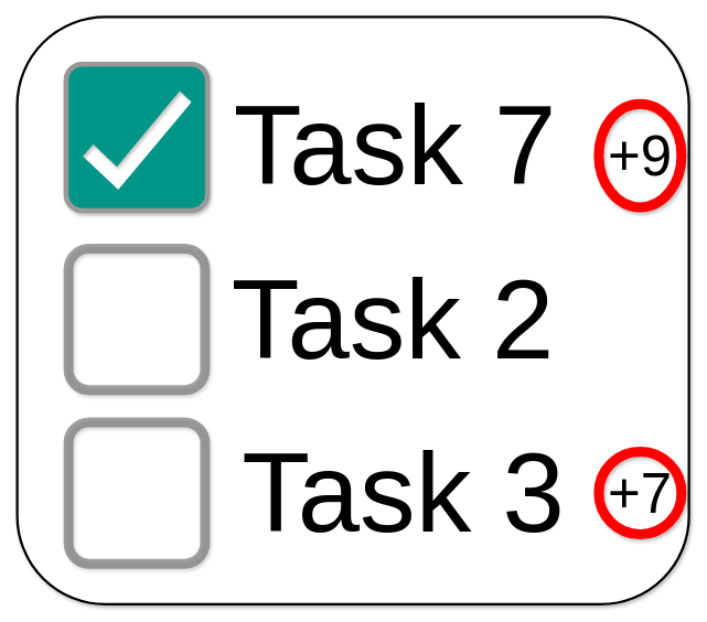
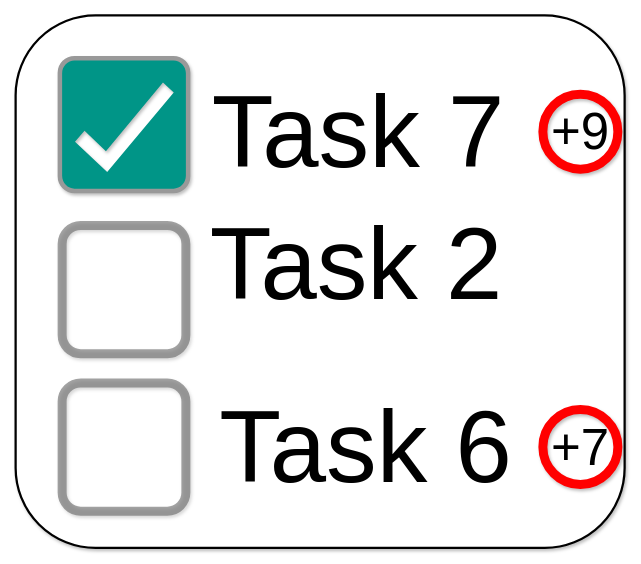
- <mxCell id="9" value="+9" style="ellipse;whiteSpace=wrap;html=1;aspect=fixed;shadow=1;strokeWidth=12;fontSize=68;fillColor=none;strokeColor=#FF0000;" vertex="1" parent="1"><mxGeometry x="723" y="125" width="100" height="125" as="geometry" /></mxCell>
+ <mxCell id="9" value="+9" style="ellipse;whiteSpace=wrap;html=1;aspect=fixed;shadow=1;strokeWidth=12;fontSize=68;fillColor=none;strokeColor=#FF0000;" vertex="1" parent="1"><mxGeometry x="723" y="125" width="100" height="100" as="geometry" /></mxCell>
- <mxCell id="4" value="&lt;span style=&quot;font-size: 135px&quot;&gt;Task 2&lt;/span&gt;" style="text;html=1;strokeColor=none;fillColor=none;align=center;verticalAlign=middle;whiteSpace=wrap;rounded=0;" vertex="1" parent="1"><mxGeometry x="277" y="301.01" width="395" height="170" as="geometry" /></mxCell>
+ <mxCell id="4" value="&lt;span style=&quot;font-size: 135px&quot;&gt;Task 2&lt;/span&gt;" style="text;html=1;strokeColor=none;fillColor=none;align=center;verticalAlign=middle;whiteSpace=wrap;rounded=0;" vertex="1" parent="1"><mxGeometry x="277" y="266.01" width="395" height="170" as="geometry" /></mxCell>
- <mxCell id="5" value="&lt;span style=&quot;font-size: 135px&quot;&gt;Task 3&lt;/span&gt;" style="text;html=1;strokeColor=none;fillColor=none;align=center;verticalAlign=middle;whiteSpace=wrap;rounded=0;" vertex="1" parent="1"><mxGeometry x="282" y="511.01" width="410" height="170" as="geometry" /></mxCell>
+ <mxCell id="5" value="&lt;span style=&quot;font-size: 135px&quot;&gt;Task 6&lt;/span&gt;" style="text;html=1;strokeColor=none;fillColor=none;align=center;verticalAlign=middle;whiteSpace=wrap;rounded=0;" vertex="1" parent="1"><mxGeometry x="282" y="511.01" width="410" height="170" as="geometry" /></mxCell>
